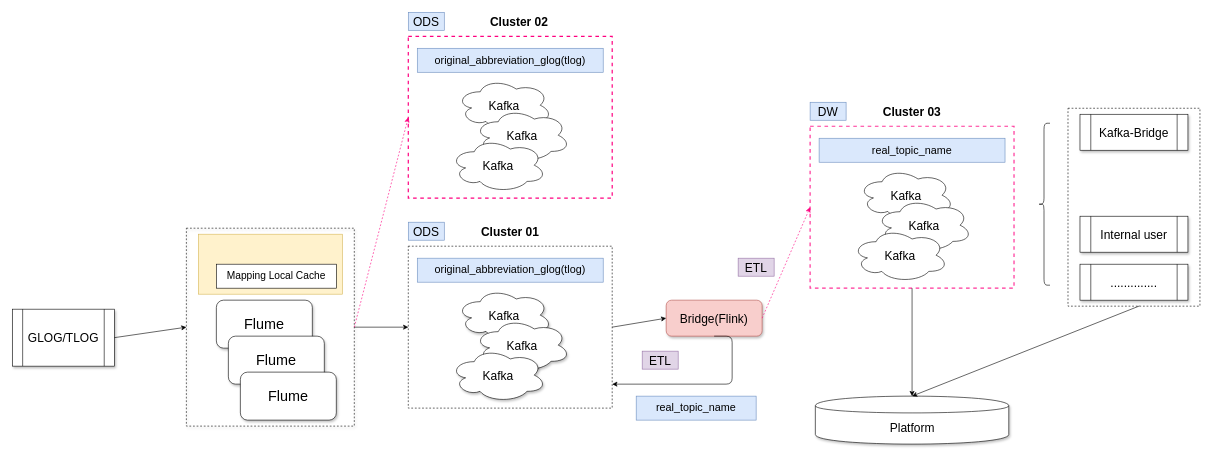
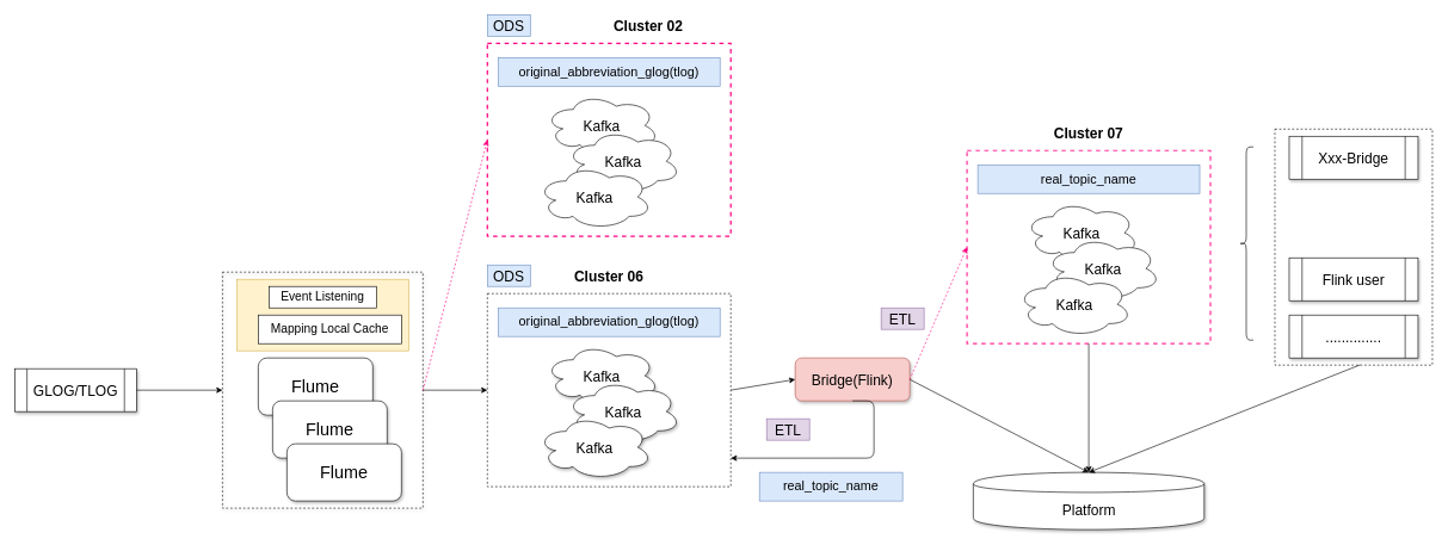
- <mxCell id="33" value="&lt;font style=&quot;font-size: 20px&quot;&gt;&lt;b&gt;Cluster 02&lt;/b&gt;&lt;/font&gt;" style="text;html=1;strokeColor=none;fillColor=none;align=center;verticalAlign=middle;whiteSpace=wrap;rounded=0;dashed=1;" vertex="1" parent="1"><mxGeometry x="800" y="20" width="130" height="30" as="geometry" /></mxCell>
+ <mxCell id="33" value="&lt;font style=&quot;font-size: 20px&quot;&gt;&lt;b&gt;Cluster 02&lt;/b&gt;&lt;/font&gt;" style="text;html=1;strokeColor=none;fillColor=none;align=center;verticalAlign=middle;whiteSpace=wrap;rounded=0;dashed=1;" vertex="1" parent="1"><mxGeometry x="840" y="20" width="130" height="30" as="geometry" /></mxCell>
- <mxCell id="42" value="&lt;font style=&quot;font-size: 20px&quot;&gt;DW&lt;/font&gt;" style="text;html=1;strokeColor=#6c8ebf;fillColor=#dae8fc;align=center;verticalAlign=middle;whiteSpace=wrap;rounded=0;" vertex="1" parent="1"><mxGeometry x="1350" y="170" width="60" height="30" as="geometry" /></mxCell>
- <mxCell id="43" value="&lt;font style=&quot;font-size: 20px&quot;&gt;&lt;b&gt;Cluster 03&lt;/b&gt;&lt;/font&gt;" style="text;html=1;strokeColor=none;fillColor=none;align=center;verticalAlign=middle;whiteSpace=wrap;rounded=0;dashed=1;" vertex="1" parent="1"><mxGeometry x="1455" y="170" width="130" height="30" as="geometry" /></mxCell>
+ <mxCell id="43" value="&lt;font style=&quot;font-size: 20px&quot;&gt;&lt;b&gt;Cluster 07&lt;/b&gt;&lt;/font&gt;" style="text;html=1;strokeColor=none;fillColor=none;align=center;verticalAlign=middle;whiteSpace=wrap;rounded=0;dashed=1;" vertex="1" parent="1"><mxGeometry x="1455" y="170" width="130" height="30" as="geometry" /></mxCell>
- <mxCell id="46" value="&lt;font style=&quot;font-size: 20px&quot;&gt;Kafka-Bridge&lt;/font&gt;" style="shape=process;whiteSpace=wrap;html=1;backgroundOutline=1;strokeColor=#000000;strokeWidth=1;fillColor=#ffffff;shadow=1;" vertex="1" parent="45"><mxGeometry width="180" height="60" as="geometry" /></mxCell>
+ <mxCell id="46" value="&lt;font style=&quot;font-size: 20px&quot;&gt;Xxx-Bridge&lt;/font&gt;" style="shape=process;whiteSpace=wrap;html=1;backgroundOutline=1;strokeColor=#000000;strokeWidth=1;fillColor=#ffffff;shadow=1;" vertex="1" parent="45"><mxGeometry width="180" height="60" as="geometry" /></mxCell>
- <mxCell id="34" value="&lt;font style=&quot;font-size: 20px&quot;&gt;&lt;b&gt;Cluster 01&lt;/b&gt;&lt;/font&gt;" style="text;html=1;strokeColor=none;fillColor=none;align=center;verticalAlign=middle;whiteSpace=wrap;rounded=0;dashed=1;shadow=0;" vertex="1" parent="1"><mxGeometry x="785" y="370" width="130" height="30" as="geometry" /></mxCell>
+ <mxCell id="34" value="&lt;font style=&quot;font-size: 20px&quot;&gt;&lt;b&gt;Cluster 06&lt;/b&gt;&lt;/font&gt;" style="text;html=1;strokeColor=none;fillColor=none;align=center;verticalAlign=middle;whiteSpace=wrap;rounded=0;dashed=1;shadow=0;" vertex="1" parent="1"><mxGeometry x="785" y="370" width="130" height="30" as="geometry" /></mxCell>
- <mxCell id="47" value="&lt;span style=&quot;font-family: &amp;#34;microsoft yahei&amp;#34; , &amp;#34;arial&amp;#34; , &amp;#34;helvetica&amp;#34; , sans-serif ; text-align: left ; background-color: rgb(255 , 255 , 255)&quot;&gt;&lt;font style=&quot;font-size: 20px&quot;&gt;Internal user&lt;/font&gt;&lt;/span&gt;" style="shape=process;whiteSpace=wrap;html=1;backgroundOutline=1;strokeColor=#000000;strokeWidth=1;fillColor=#ffffff;shadow=1;" vertex="1" parent="45"><mxGeometry y="170" width="180" height="60" as="geometry" /></mxCell>
+ <mxCell id="47" value="&lt;span style=&quot;font-family: &amp;#34;microsoft yahei&amp;#34; , &amp;#34;arial&amp;#34; , &amp;#34;helvetica&amp;#34; , sans-serif ; text-align: left ; background-color: rgb(255 , 255 , 255)&quot;&gt;&lt;font style=&quot;font-size: 20px&quot;&gt;Flink user&lt;/font&gt;&lt;/span&gt;" style="shape=process;whiteSpace=wrap;html=1;backgroundOutline=1;strokeColor=#000000;strokeWidth=1;fillColor=#ffffff;shadow=1;" vertex="1" parent="45"><mxGeometry y="170" width="180" height="60" as="geometry" /></mxCell>
+ <mxCell id="15" value="&lt;font style=&quot;font-size: 17px&quot;&gt;&lt;span style=&quot;font-family: &amp;#34;microsoft yahei&amp;#34; , &amp;#34;arial&amp;#34; , &amp;#34;helvetica&amp;#34; , sans-serif ; text-align: left ; background-color: rgb(255 , 255 , 255)&quot;&gt;Event L&lt;/span&gt;&lt;span style=&quot;font-family: &amp;#34;microsoft yahei&amp;#34; , &amp;#34;arial&amp;#34; , &amp;#34;helvetica&amp;#34; , sans-serif ; text-align: left ; background-color: rgb(255 , 255 , 255)&quot;&gt;istening&lt;/span&gt;&lt;/font&gt;" style="rounded=0;whiteSpace=wrap;html=1;" vertex="1" parent="13"><mxGeometry x="45" y="10" width="150" height="30" as="geometry" /></mxCell>
+ <mxCell id="51" value="" style="endArrow=classic;html=1;strokeColor=#000000;exitX=1;exitY=0.5;exitDx=0;exitDy=0;entryX=0.5;entryY=0;entryDx=0;entryDy=0;" edge="1" parent="1" source="22" target="50"><mxGeometry width="50" height="50" relative="1" as="geometry"><mxPoint x="1270" y="790" as="sourcePoint" /><mxPoint x="1320" y="740" as="targetPoint" /></mxGeometry></mxCell>
- <mxCell id="11" value="&lt;font style=&quot;font-size: 20px&quot;&gt;GLOG/TLOG&lt;/font&gt;" style="shape=process;whiteSpace=wrap;html=1;backgroundOutline=1;fillColor=#ffffff;shadow=1;" parent="1" vertex="1"><mxGeometry x="20" y="515" width="170" height="95" as="geometry" /></mxCell>
+ <mxCell id="11" value="&lt;font style=&quot;font-size: 20px&quot;&gt;GLOG/TLOG&lt;/font&gt;" style="shape=process;whiteSpace=wrap;html=1;backgroundOutline=1;fillColor=#ffffff;shadow=1;" parent="1" vertex="1"><mxGeometry x="20" y="515" width="170" height="60" as="geometry" /></mxCell>
